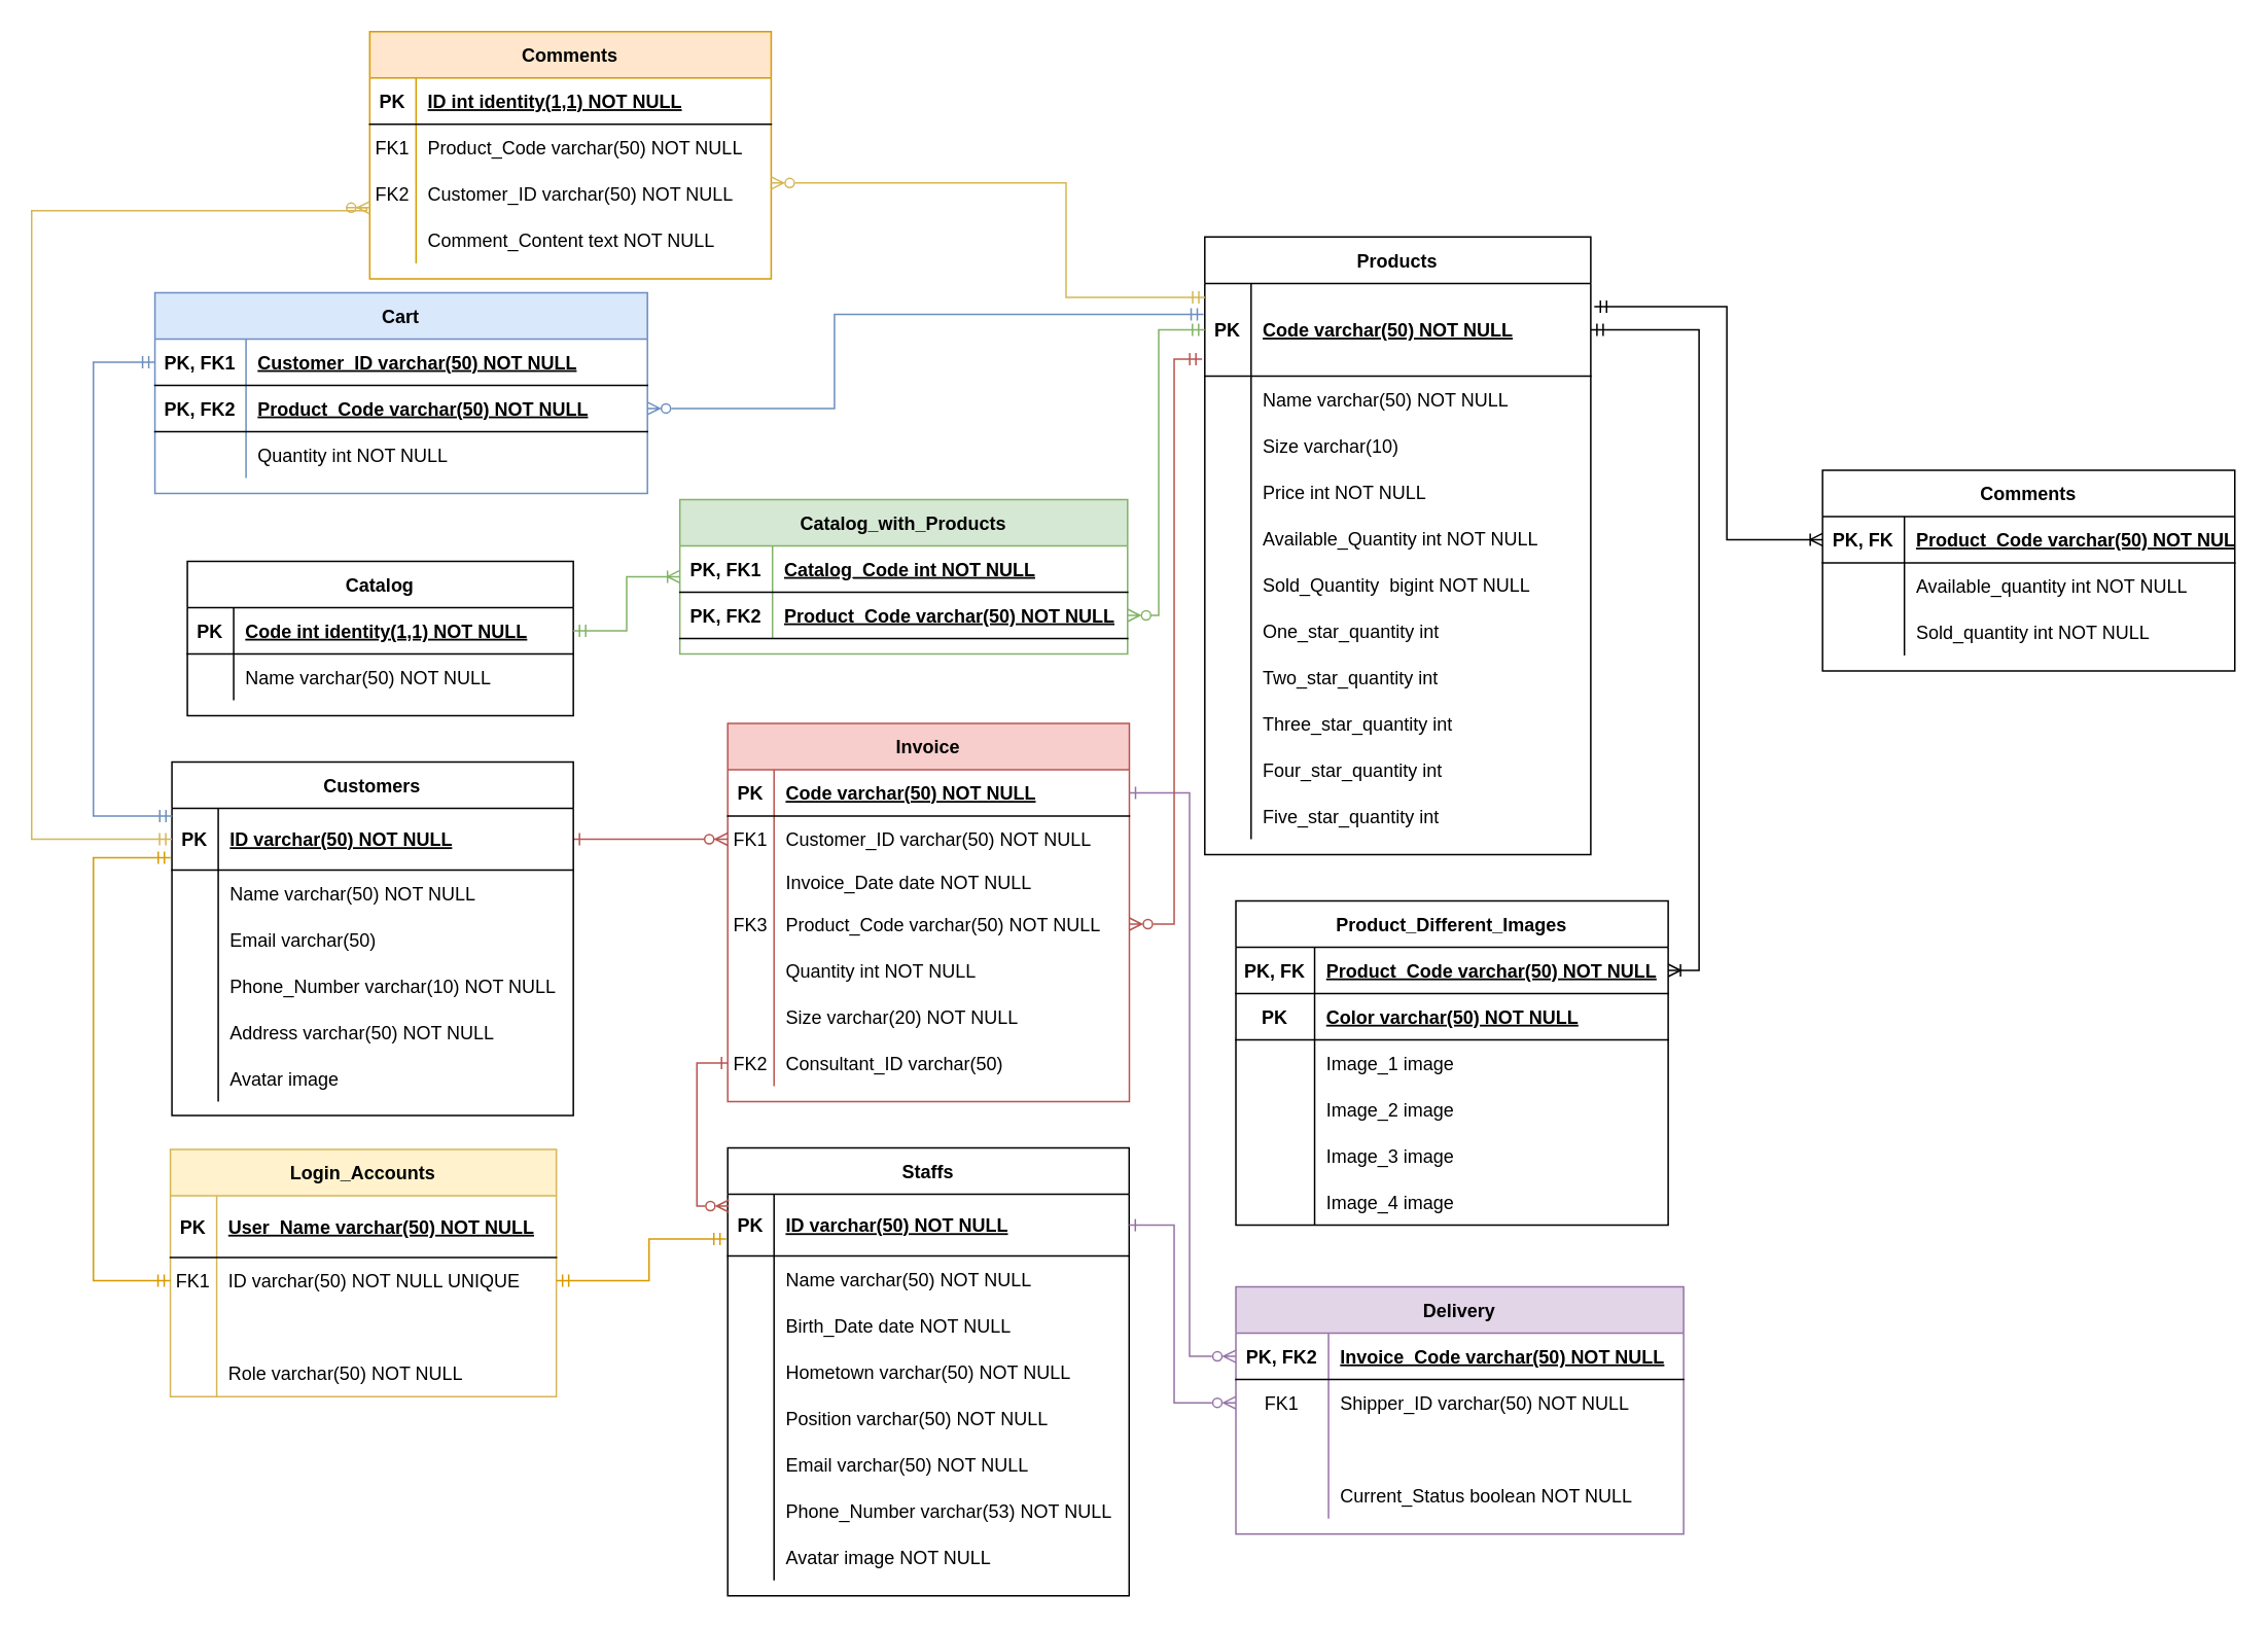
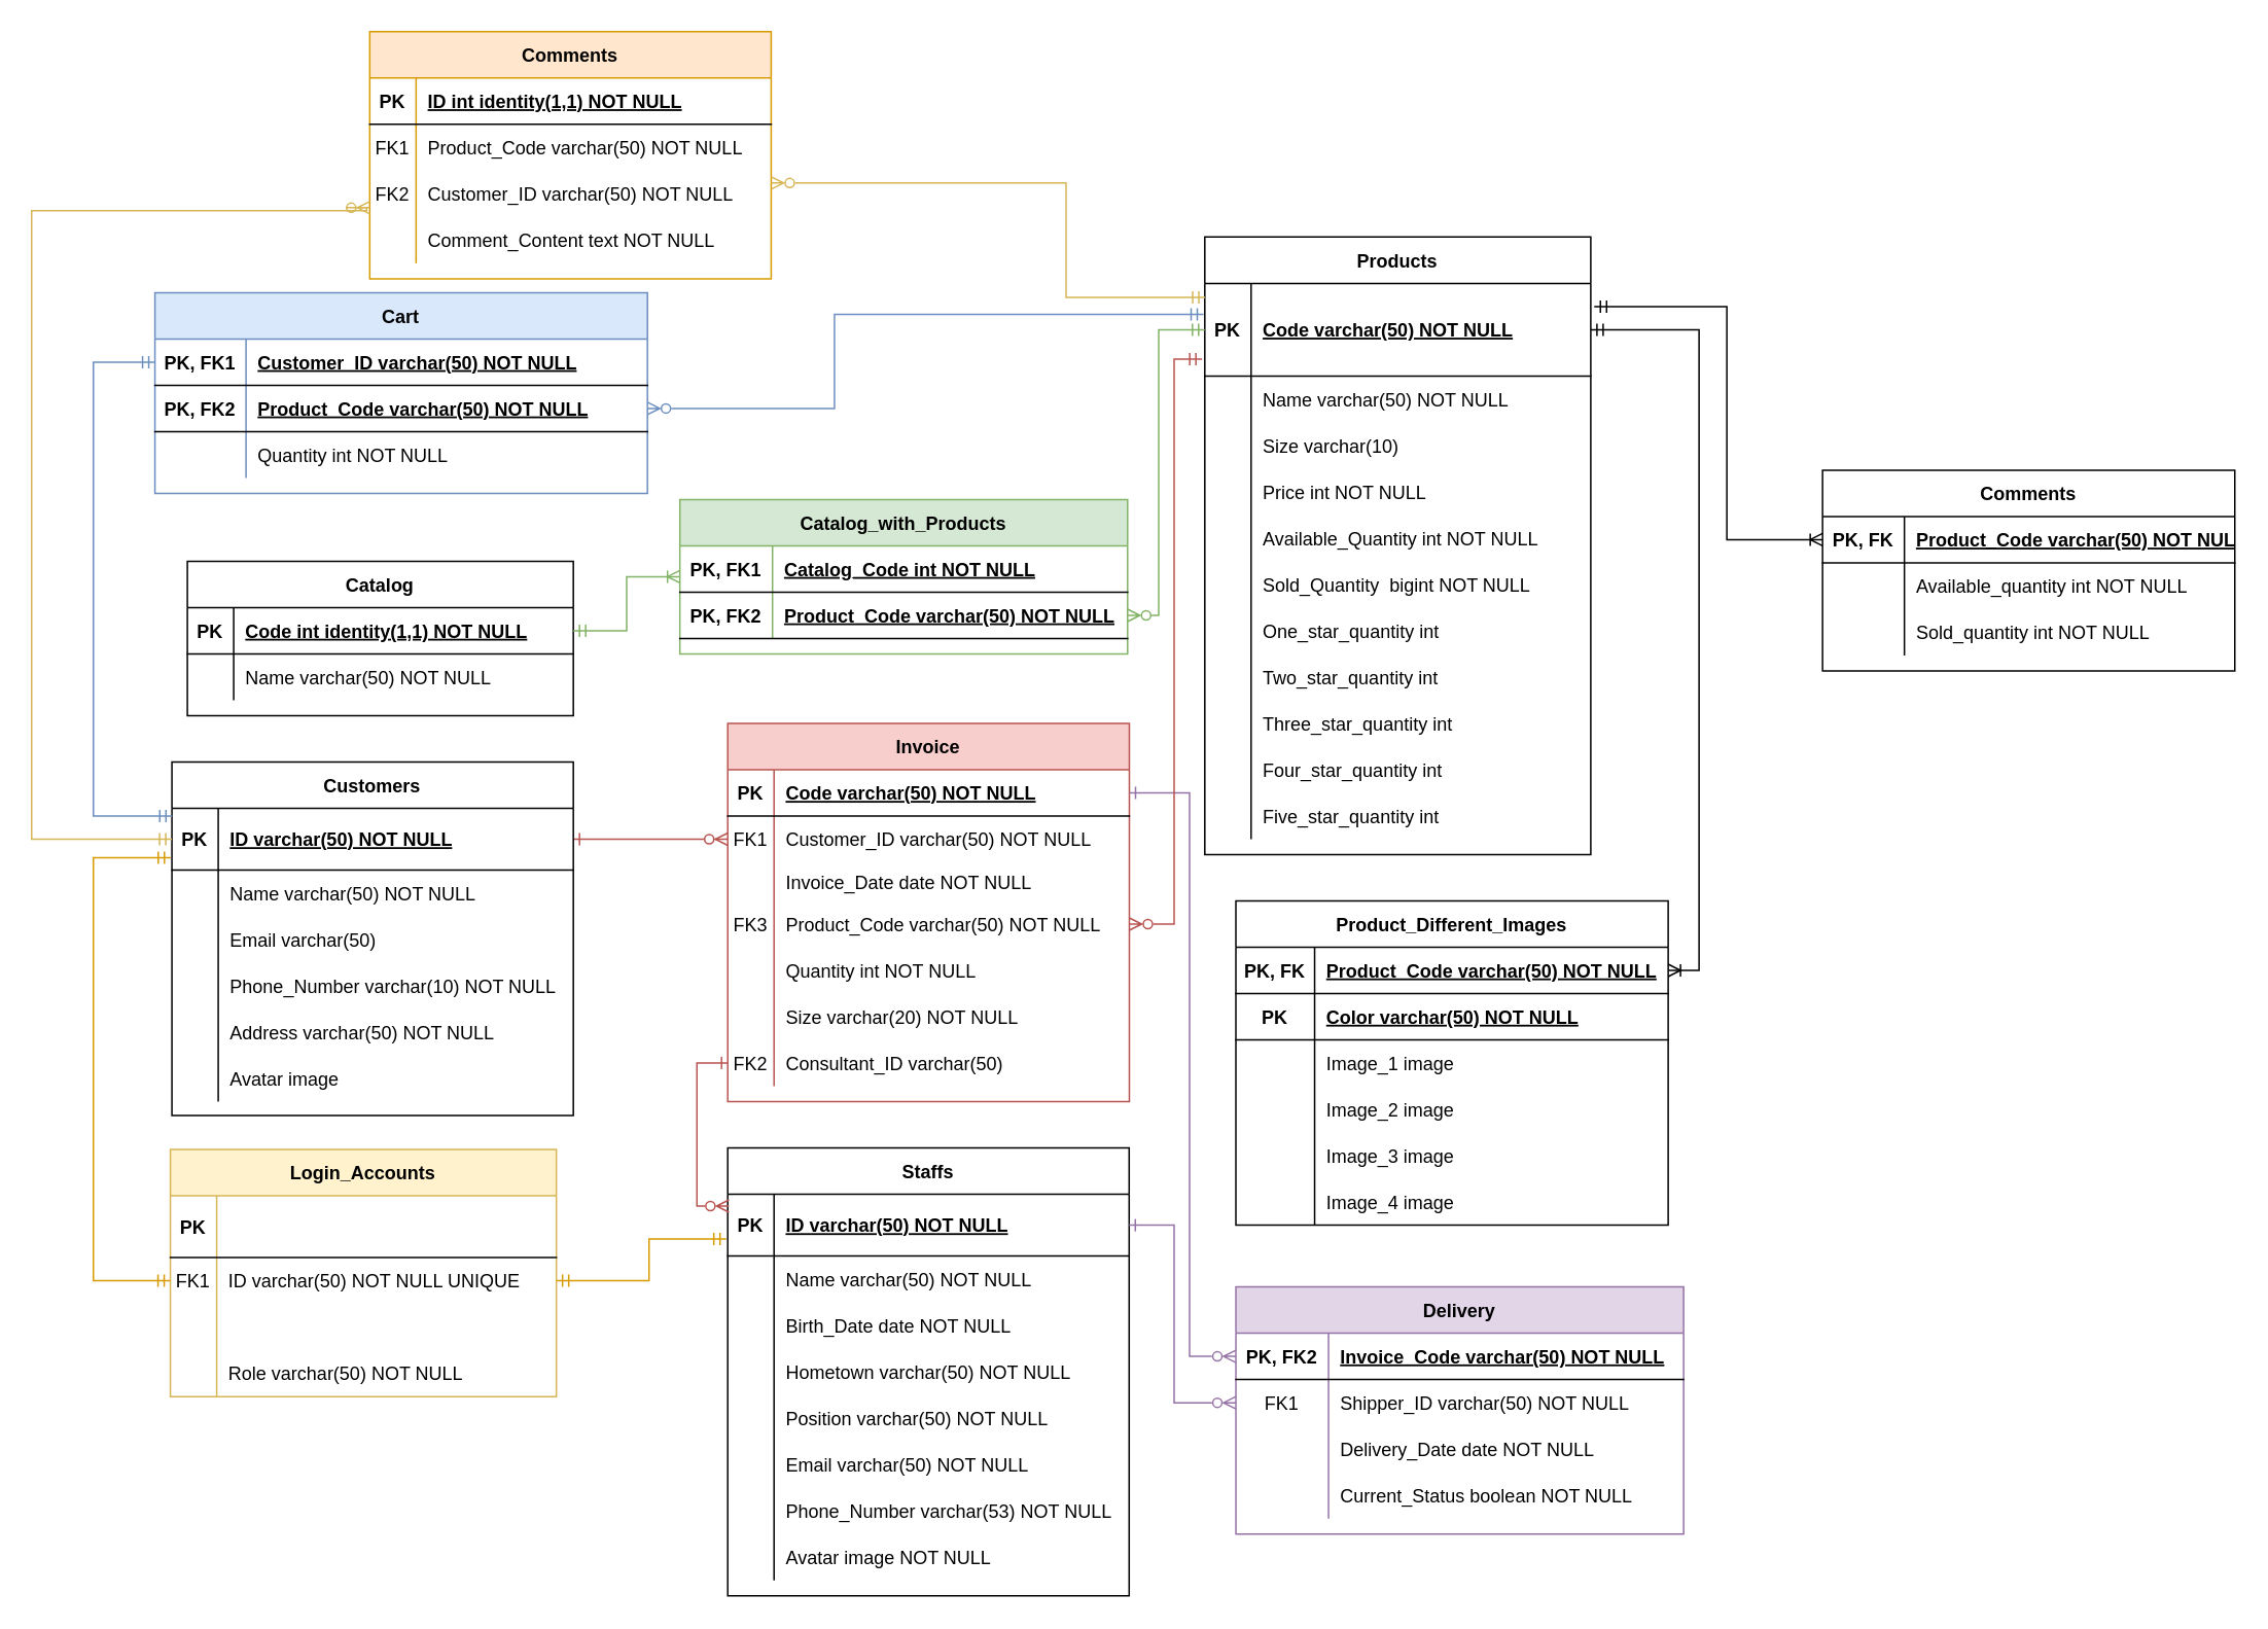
- <mxCell id="94" value="User_Name varchar(50) NOT NULL" style="shape=partialRectangle;overflow=hidden;connectable=0;fillColor=none;top=0;left=0;bottom=0;right=0;align=left;spacingLeft=6;fontStyle=5;" parent="92" vertex="1"><mxGeometry x="30" width="220" height="40" as="geometry"><mxRectangle width="220" height="40" as="alternateBounds" /></mxGeometry></mxCell>
+ <mxCell id="34" value="Delivery_Date date NOT NULL" style="shape=partialRectangle;overflow=hidden;connectable=0;fillColor=none;top=0;left=0;bottom=0;right=0;align=left;spacingLeft=6;" parent="32" vertex="1"><mxGeometry x="60" width="230" height="30" as="geometry"><mxRectangle width="230" height="30" as="alternateBounds" /></mxGeometry></mxCell>
